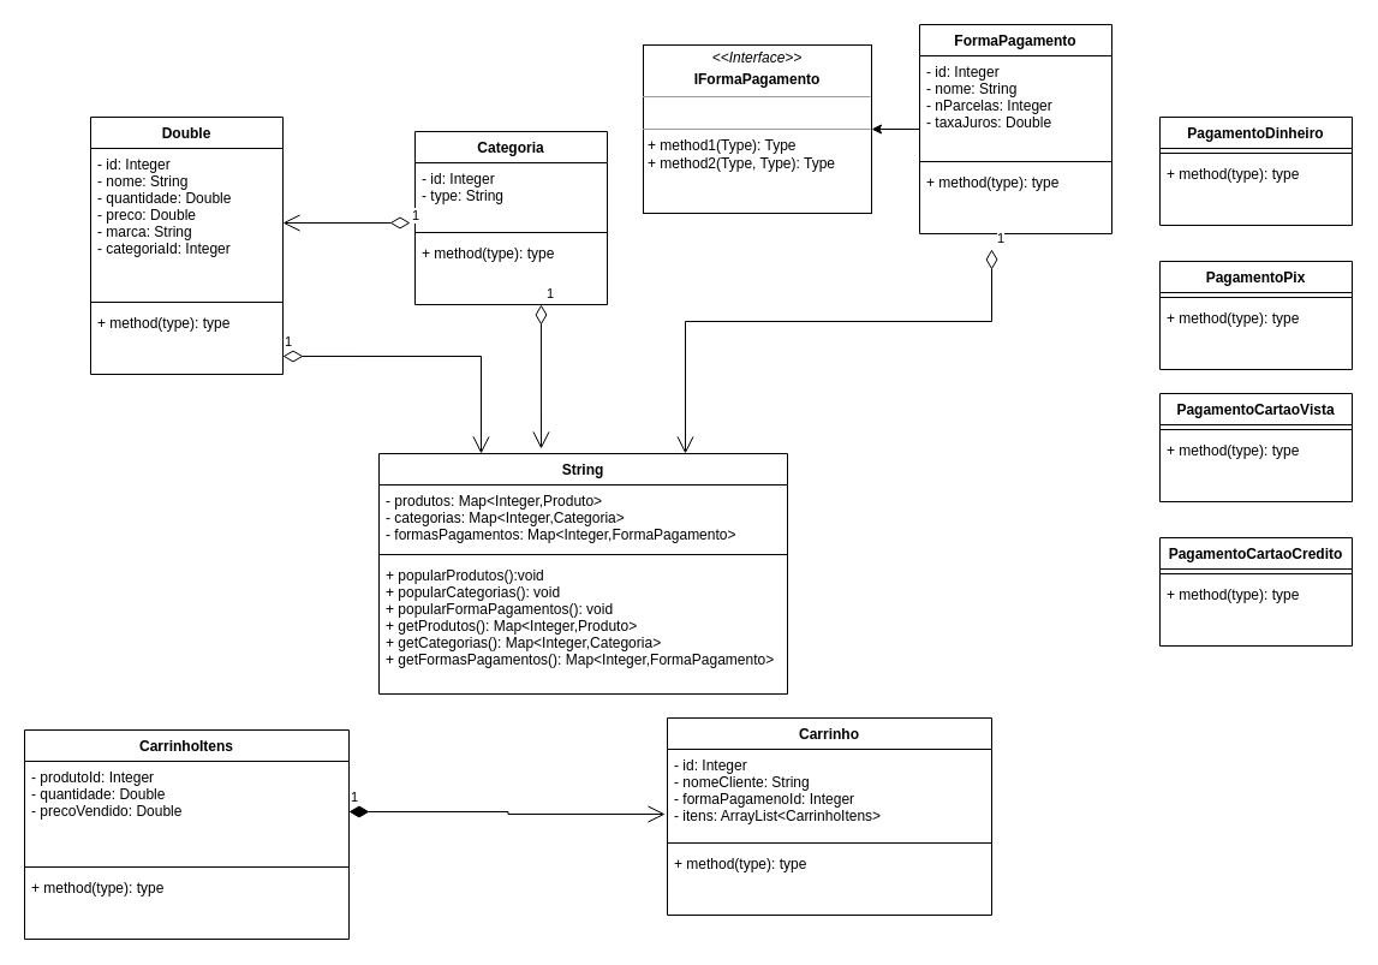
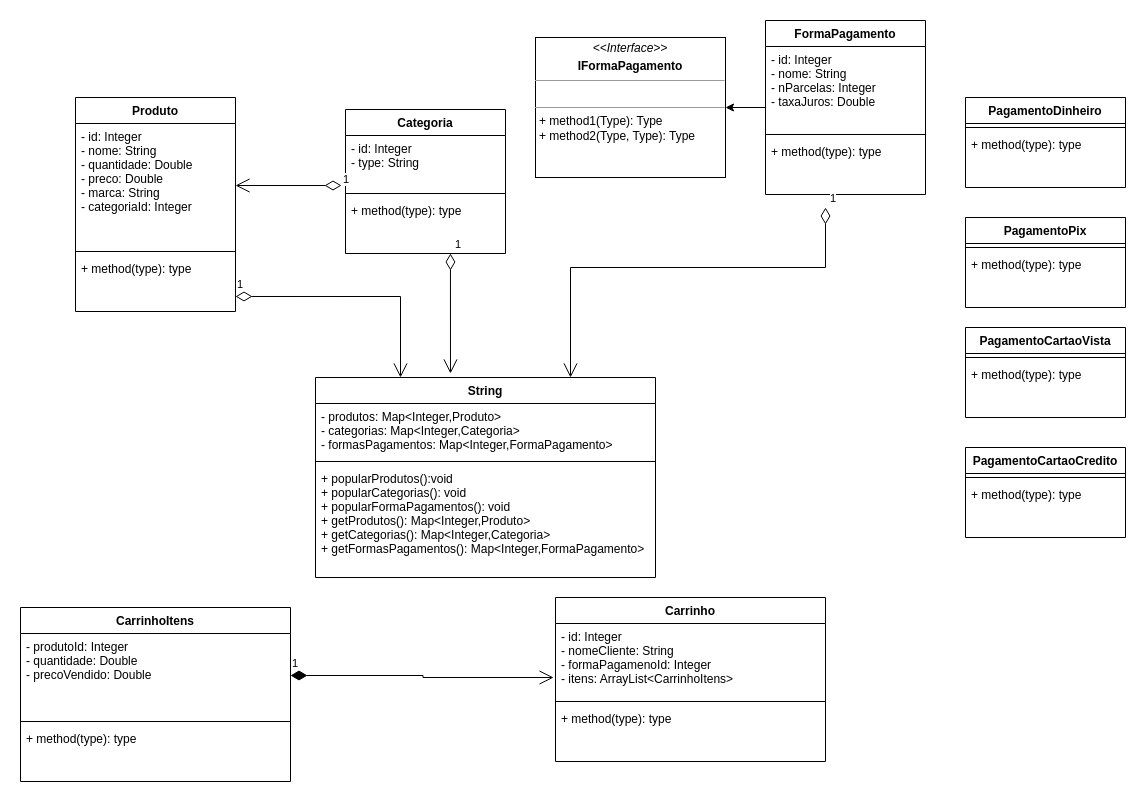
- <mxCell id="2" value="Double" style="swimlane;fontStyle=1;align=center;verticalAlign=top;childLayout=stackLayout;horizontal=1;startSize=26;horizontalStack=0;resizeParent=1;resizeParentMax=0;resizeLast=0;collapsible=1;marginBottom=0;" parent="1" vertex="1"><mxGeometry x="75" y="97" width="160" height="214" as="geometry" /></mxCell>
+ <mxCell id="2" value="Produto" style="swimlane;fontStyle=1;align=center;verticalAlign=top;childLayout=stackLayout;horizontal=1;startSize=26;horizontalStack=0;resizeParent=1;resizeParentMax=0;resizeLast=0;collapsible=1;marginBottom=0;" parent="1" vertex="1"><mxGeometry x="75" y="97" width="160" height="214" as="geometry" /></mxCell>
